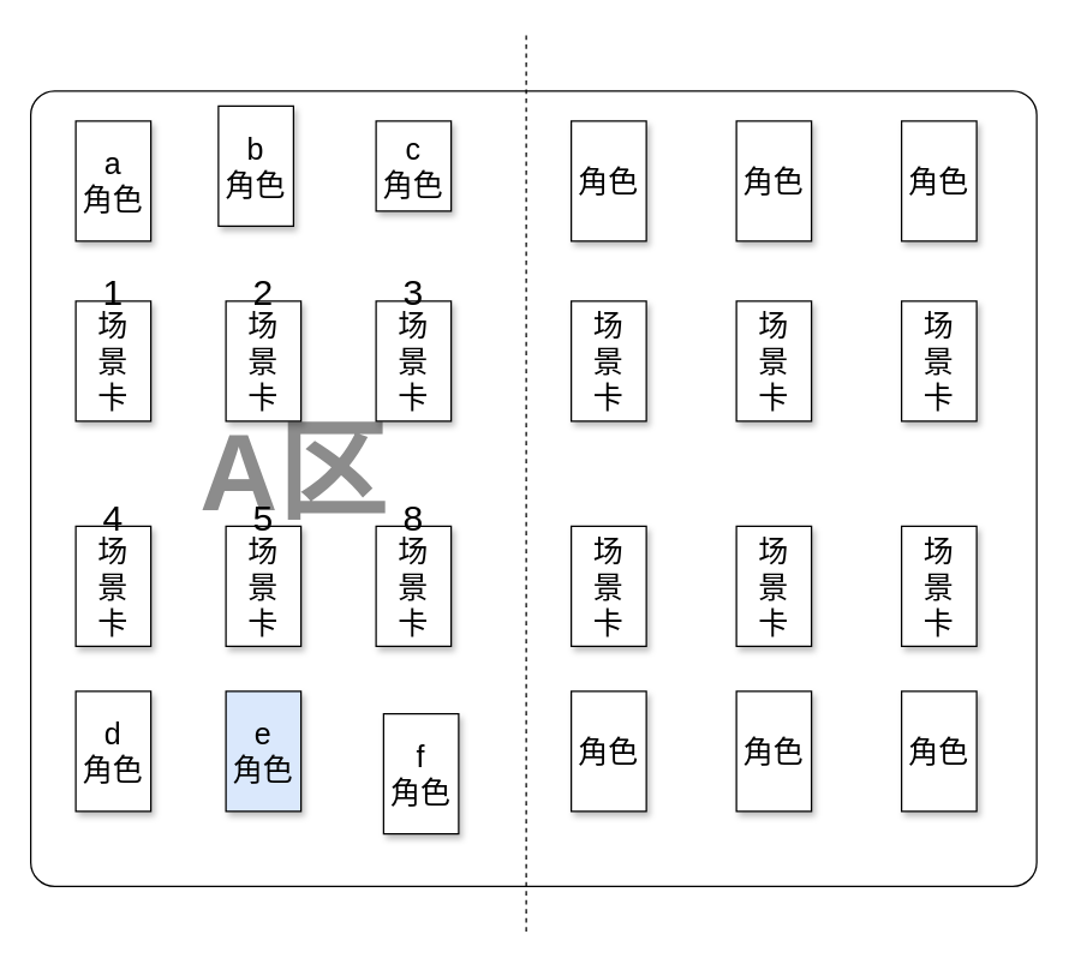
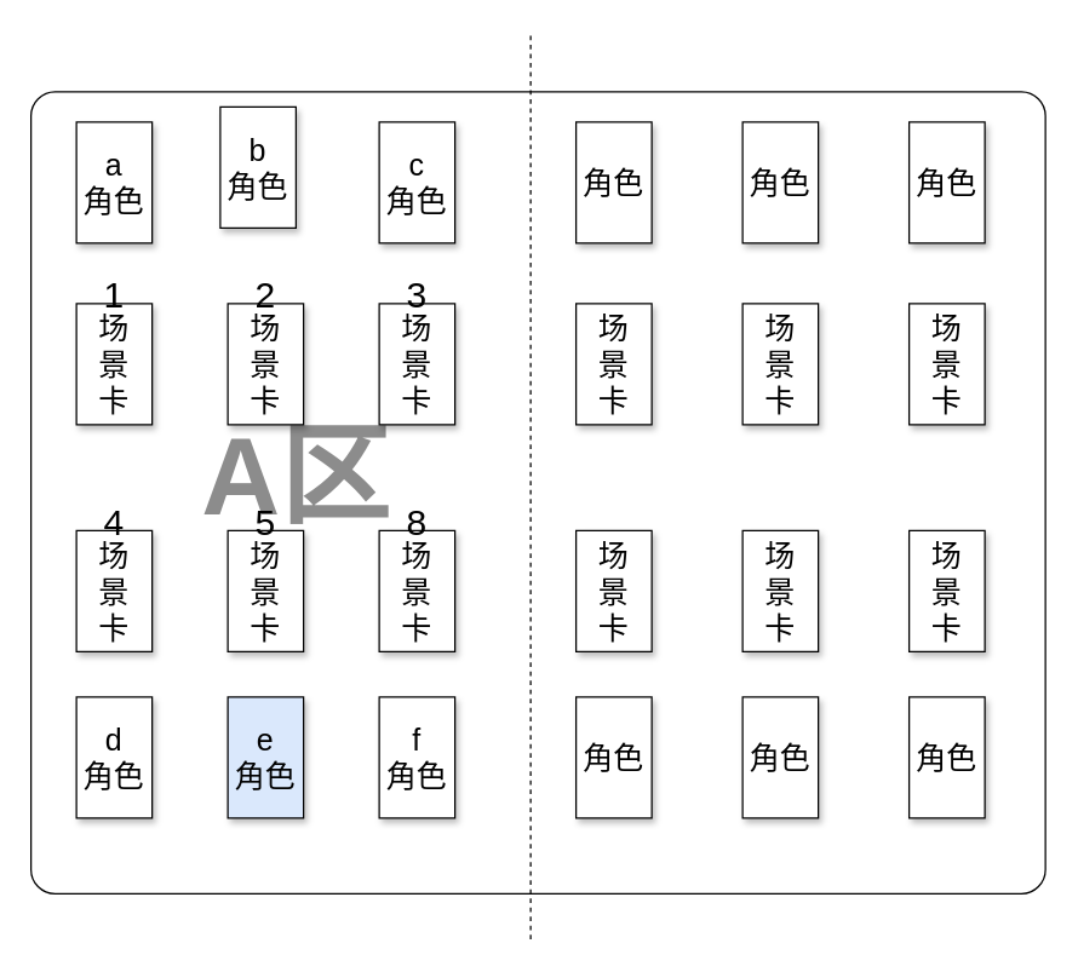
- <mxCell id="11" value="&lt;div&gt;&lt;font style=&quot;font-size: 20px;&quot;&gt;c&lt;/font&gt;&lt;/div&gt;&lt;div&gt;&lt;font style=&quot;font-size: 20px;&quot;&gt;角色&lt;/font&gt;&lt;/div&gt;" style="rounded=0;whiteSpace=wrap;html=1;shadow=1;" vertex="1" parent="1"><mxGeometry x="250" y="80" width="50" height="60" as="geometry" /></mxCell>
+ <mxCell id="11" value="&lt;div&gt;&lt;font style=&quot;font-size: 20px;&quot;&gt;c&lt;/font&gt;&lt;/div&gt;&lt;div&gt;&lt;font style=&quot;font-size: 20px;&quot;&gt;角色&lt;/font&gt;&lt;/div&gt;" style="rounded=0;whiteSpace=wrap;html=1;shadow=1;" vertex="1" parent="1"><mxGeometry x="250" y="80" width="50" height="80" as="geometry" /></mxCell>
- <mxCell id="8" value="&lt;span style=&quot;font-size: 20px;&quot;&gt;f&lt;/span&gt;&lt;br&gt;&lt;div&gt;&lt;font style=&quot;font-size: 20px;&quot;&gt;角色&lt;/font&gt;&lt;/div&gt;" style="rounded=0;whiteSpace=wrap;html=1;shadow=1;" vertex="1" parent="1"><mxGeometry x="255" y="475" width="50" height="80" as="geometry" /></mxCell>
+ <mxCell id="8" value="&lt;span style=&quot;font-size: 20px;&quot;&gt;f&lt;/span&gt;&lt;br&gt;&lt;div&gt;&lt;font style=&quot;font-size: 20px;&quot;&gt;角色&lt;/font&gt;&lt;/div&gt;" style="rounded=0;whiteSpace=wrap;html=1;shadow=1;" vertex="1" parent="1"><mxGeometry x="250" y="460" width="50" height="80" as="geometry" /></mxCell>
